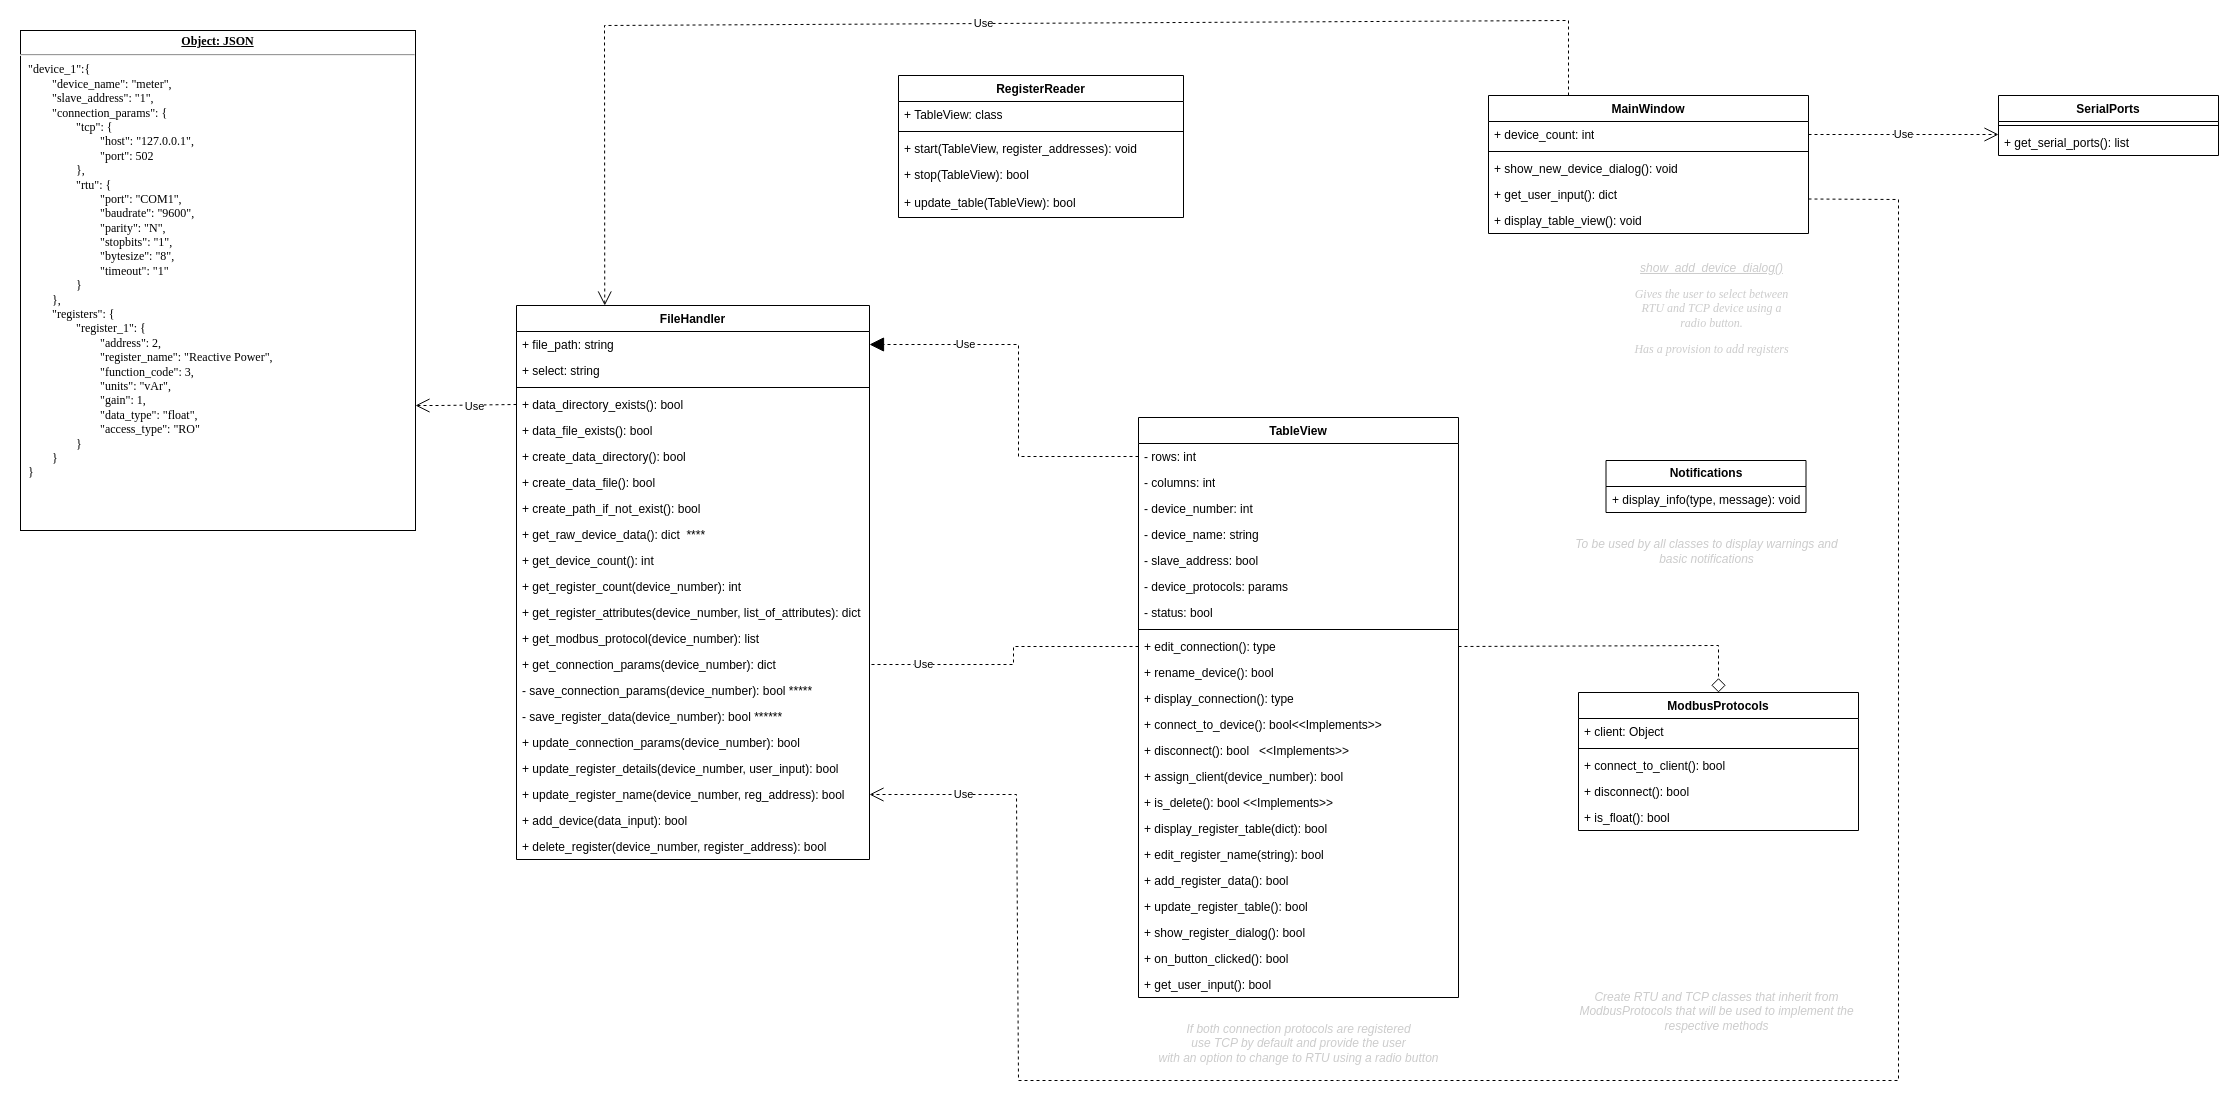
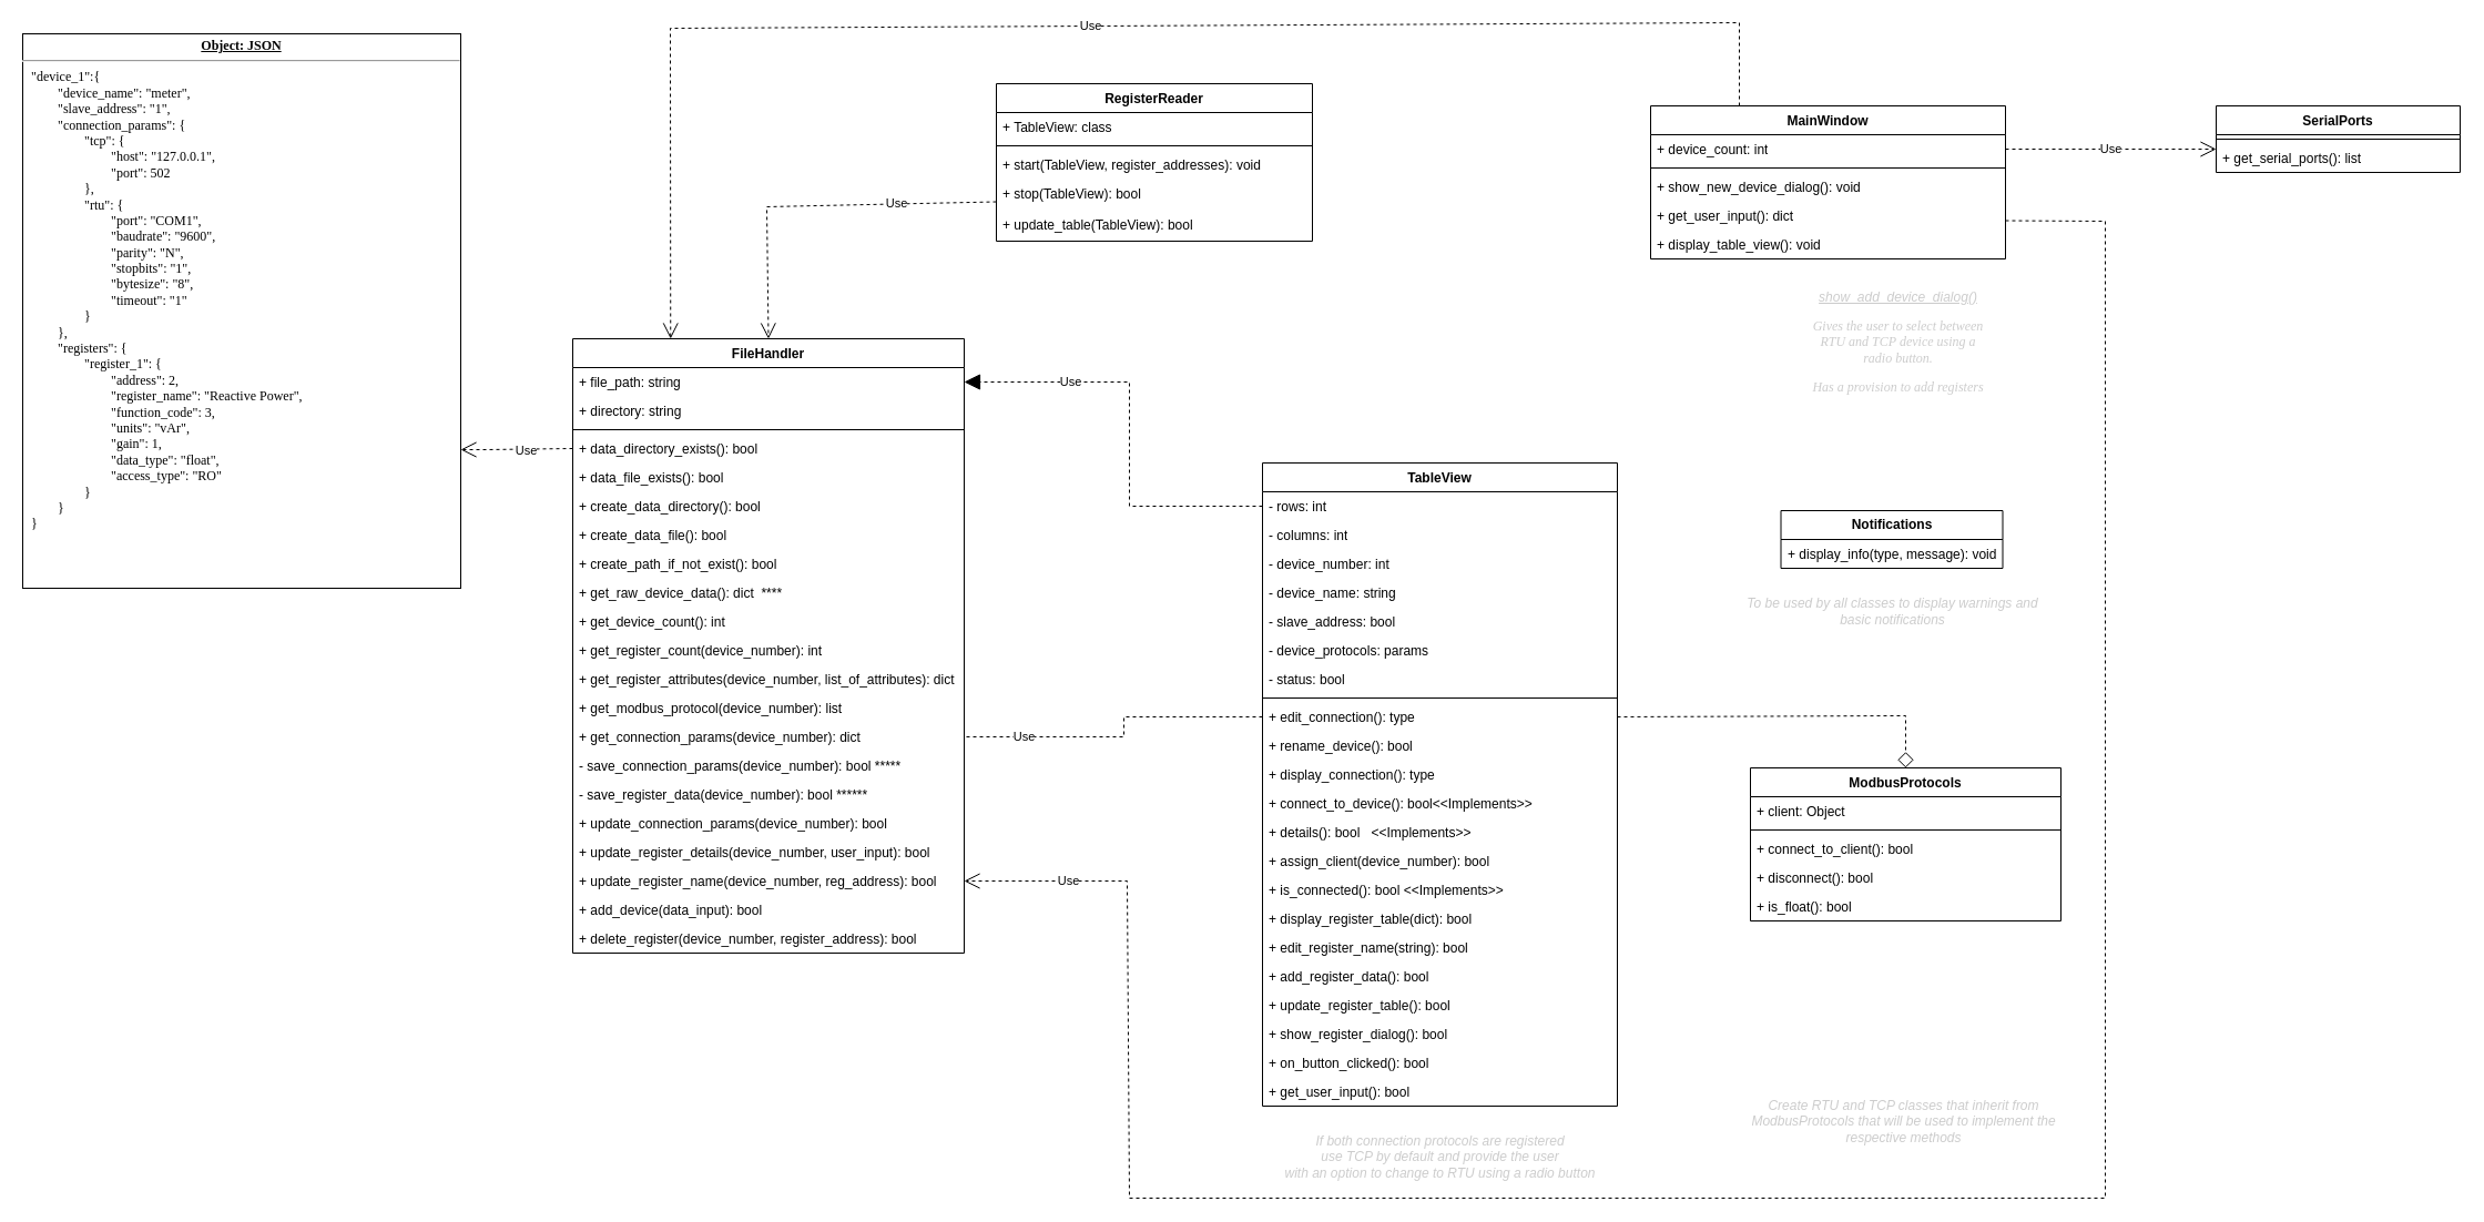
+ <mxCell id="56" value="Use" style="endArrow=open;endSize=12;dashed=1;html=1;rounded=0;exitX=0;exitY=0.75;exitDx=0;exitDy=0;entryX=0.5;entryY=0;entryDx=0;entryDy=0;" parent="1" source="2" target="31" edge="1"><mxGeometry x="-0.45" width="160" relative="1" as="geometry"><mxPoint x="1128" y="115" as="sourcePoint" /><mxPoint x="753" y="215" as="targetPoint" /><Array as="points"><mxPoint x="691" y="186" /></Array><mxPoint as="offset" /></mxGeometry></mxCell>
- <mxCell id="33" value="+ select: string" style="text;strokeColor=none;fillColor=none;align=left;verticalAlign=top;spacingLeft=4;spacingRight=4;overflow=hidden;rotatable=0;points=[[0,0.5],[1,0.5]];portConstraint=eastwest;whiteSpace=wrap;html=1;" parent="31" vertex="1"><mxGeometry y="52" width="353" height="26" as="geometry" /></mxCell>
+ <mxCell id="33" value="+ directory: string" style="text;strokeColor=none;fillColor=none;align=left;verticalAlign=top;spacingLeft=4;spacingRight=4;overflow=hidden;rotatable=0;points=[[0,0.5],[1,0.5]];portConstraint=eastwest;whiteSpace=wrap;html=1;" parent="31" vertex="1"><mxGeometry y="52" width="353" height="26" as="geometry" /></mxCell>
- <mxCell id="21" value="+ disconnect(): bool&amp;nbsp; &amp;nbsp;&amp;lt;&amp;lt;Implements&amp;gt;&amp;gt;" style="text;strokeColor=none;fillColor=none;align=left;verticalAlign=top;spacingLeft=4;spacingRight=4;overflow=hidden;rotatable=0;points=[[0,0.5],[1,0.5]];portConstraint=eastwest;whiteSpace=wrap;html=1;" parent="8" vertex="1"><mxGeometry y="320" width="320" height="26" as="geometry" /></mxCell>
+ <mxCell id="21" value="+ details(): bool&amp;nbsp; &amp;nbsp;&amp;lt;&amp;lt;Implements&amp;gt;&amp;gt;" style="text;strokeColor=none;fillColor=none;align=left;verticalAlign=top;spacingLeft=4;spacingRight=4;overflow=hidden;rotatable=0;points=[[0,0.5],[1,0.5]];portConstraint=eastwest;whiteSpace=wrap;html=1;" parent="8" vertex="1"><mxGeometry y="320" width="320" height="26" as="geometry" /></mxCell>
- <mxCell id="23" value="+ is_delete(): bool &amp;lt;&amp;lt;Implements&amp;gt;&amp;gt;" style="text;strokeColor=none;fillColor=none;align=left;verticalAlign=top;spacingLeft=4;spacingRight=4;overflow=hidden;rotatable=0;points=[[0,0.5],[1,0.5]];portConstraint=eastwest;whiteSpace=wrap;html=1;" parent="8" vertex="1"><mxGeometry y="372" width="320" height="26" as="geometry" /></mxCell>
+ <mxCell id="23" value="+ is_connected(): bool &amp;lt;&amp;lt;Implements&amp;gt;&amp;gt;" style="text;strokeColor=none;fillColor=none;align=left;verticalAlign=top;spacingLeft=4;spacingRight=4;overflow=hidden;rotatable=0;points=[[0,0.5],[1,0.5]];portConstraint=eastwest;whiteSpace=wrap;html=1;" parent="8" vertex="1"><mxGeometry y="372" width="320" height="26" as="geometry" /></mxCell>
